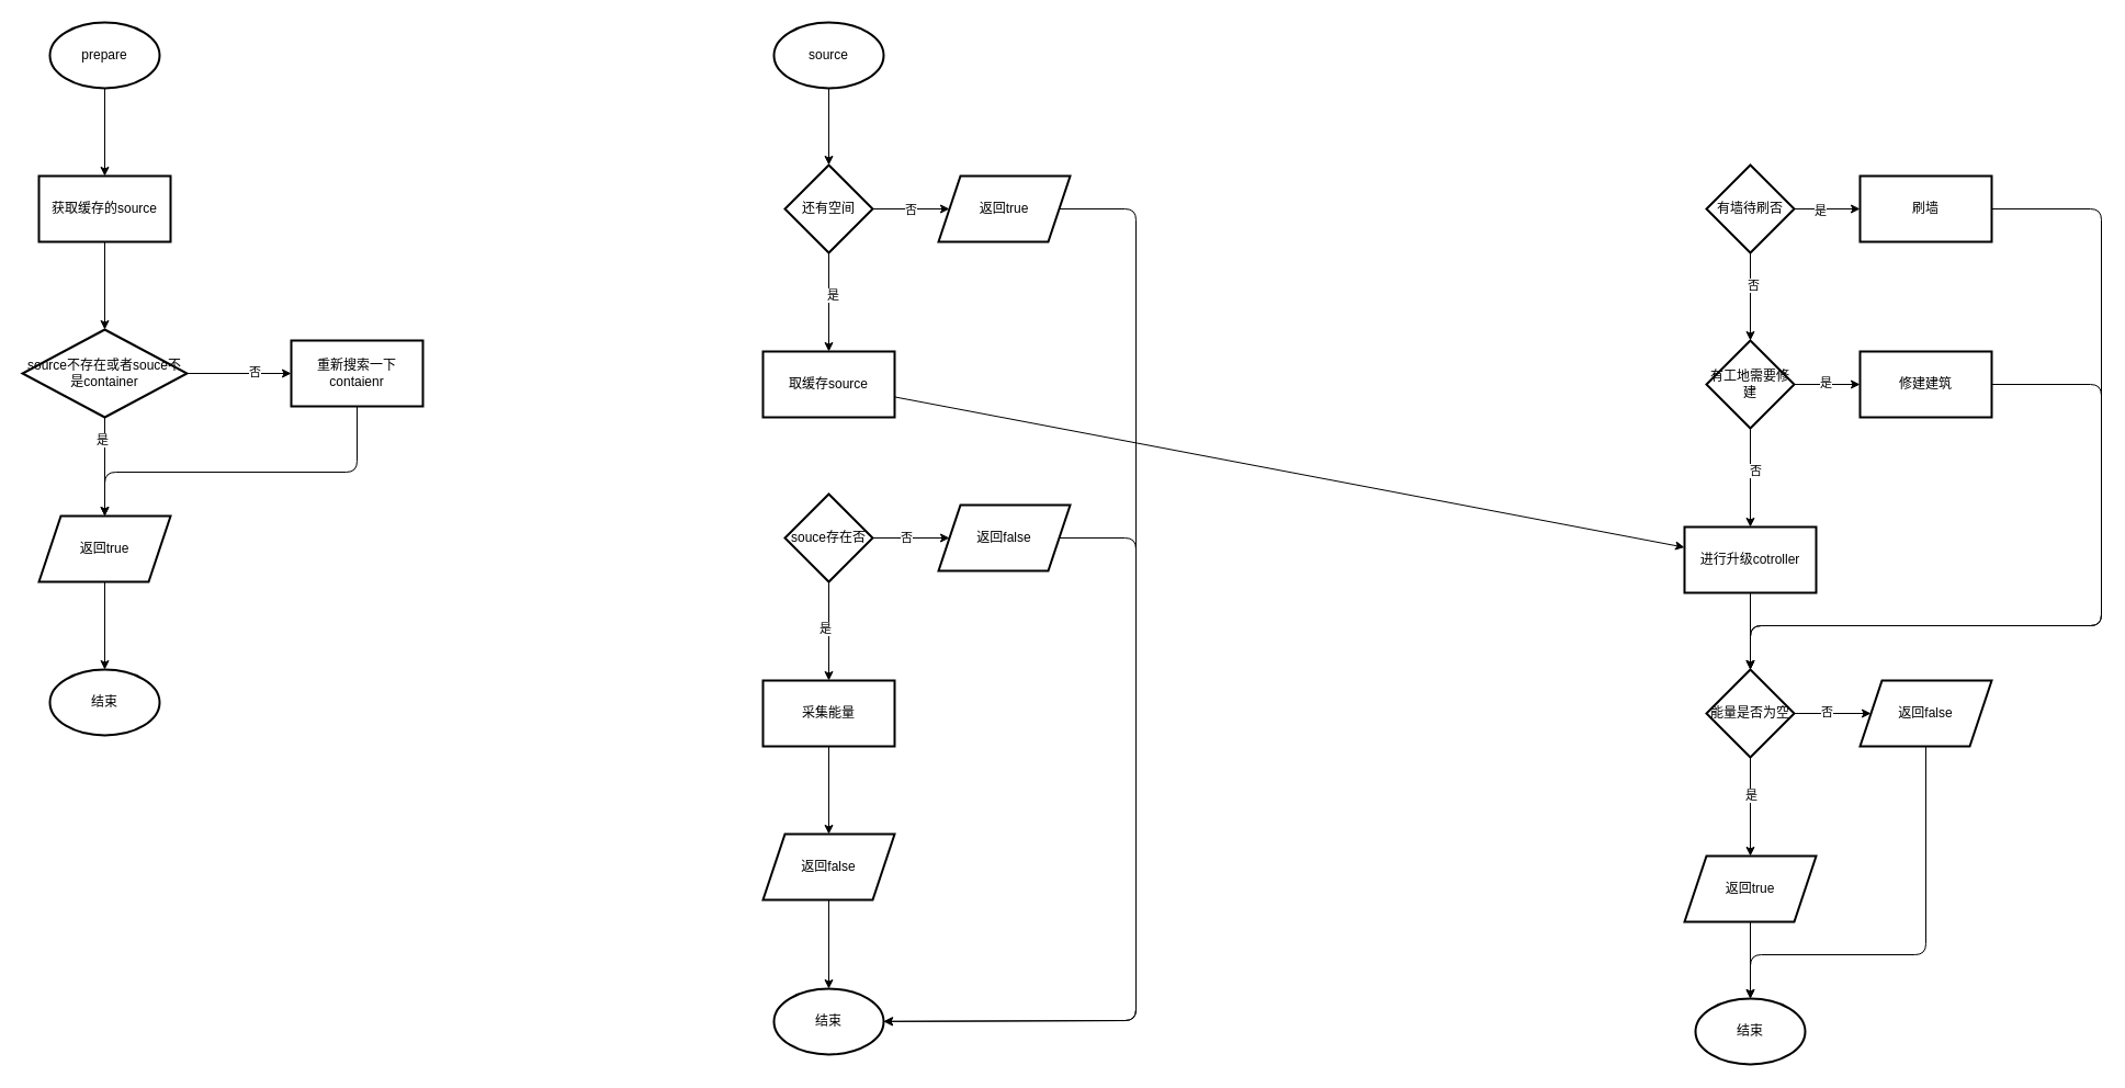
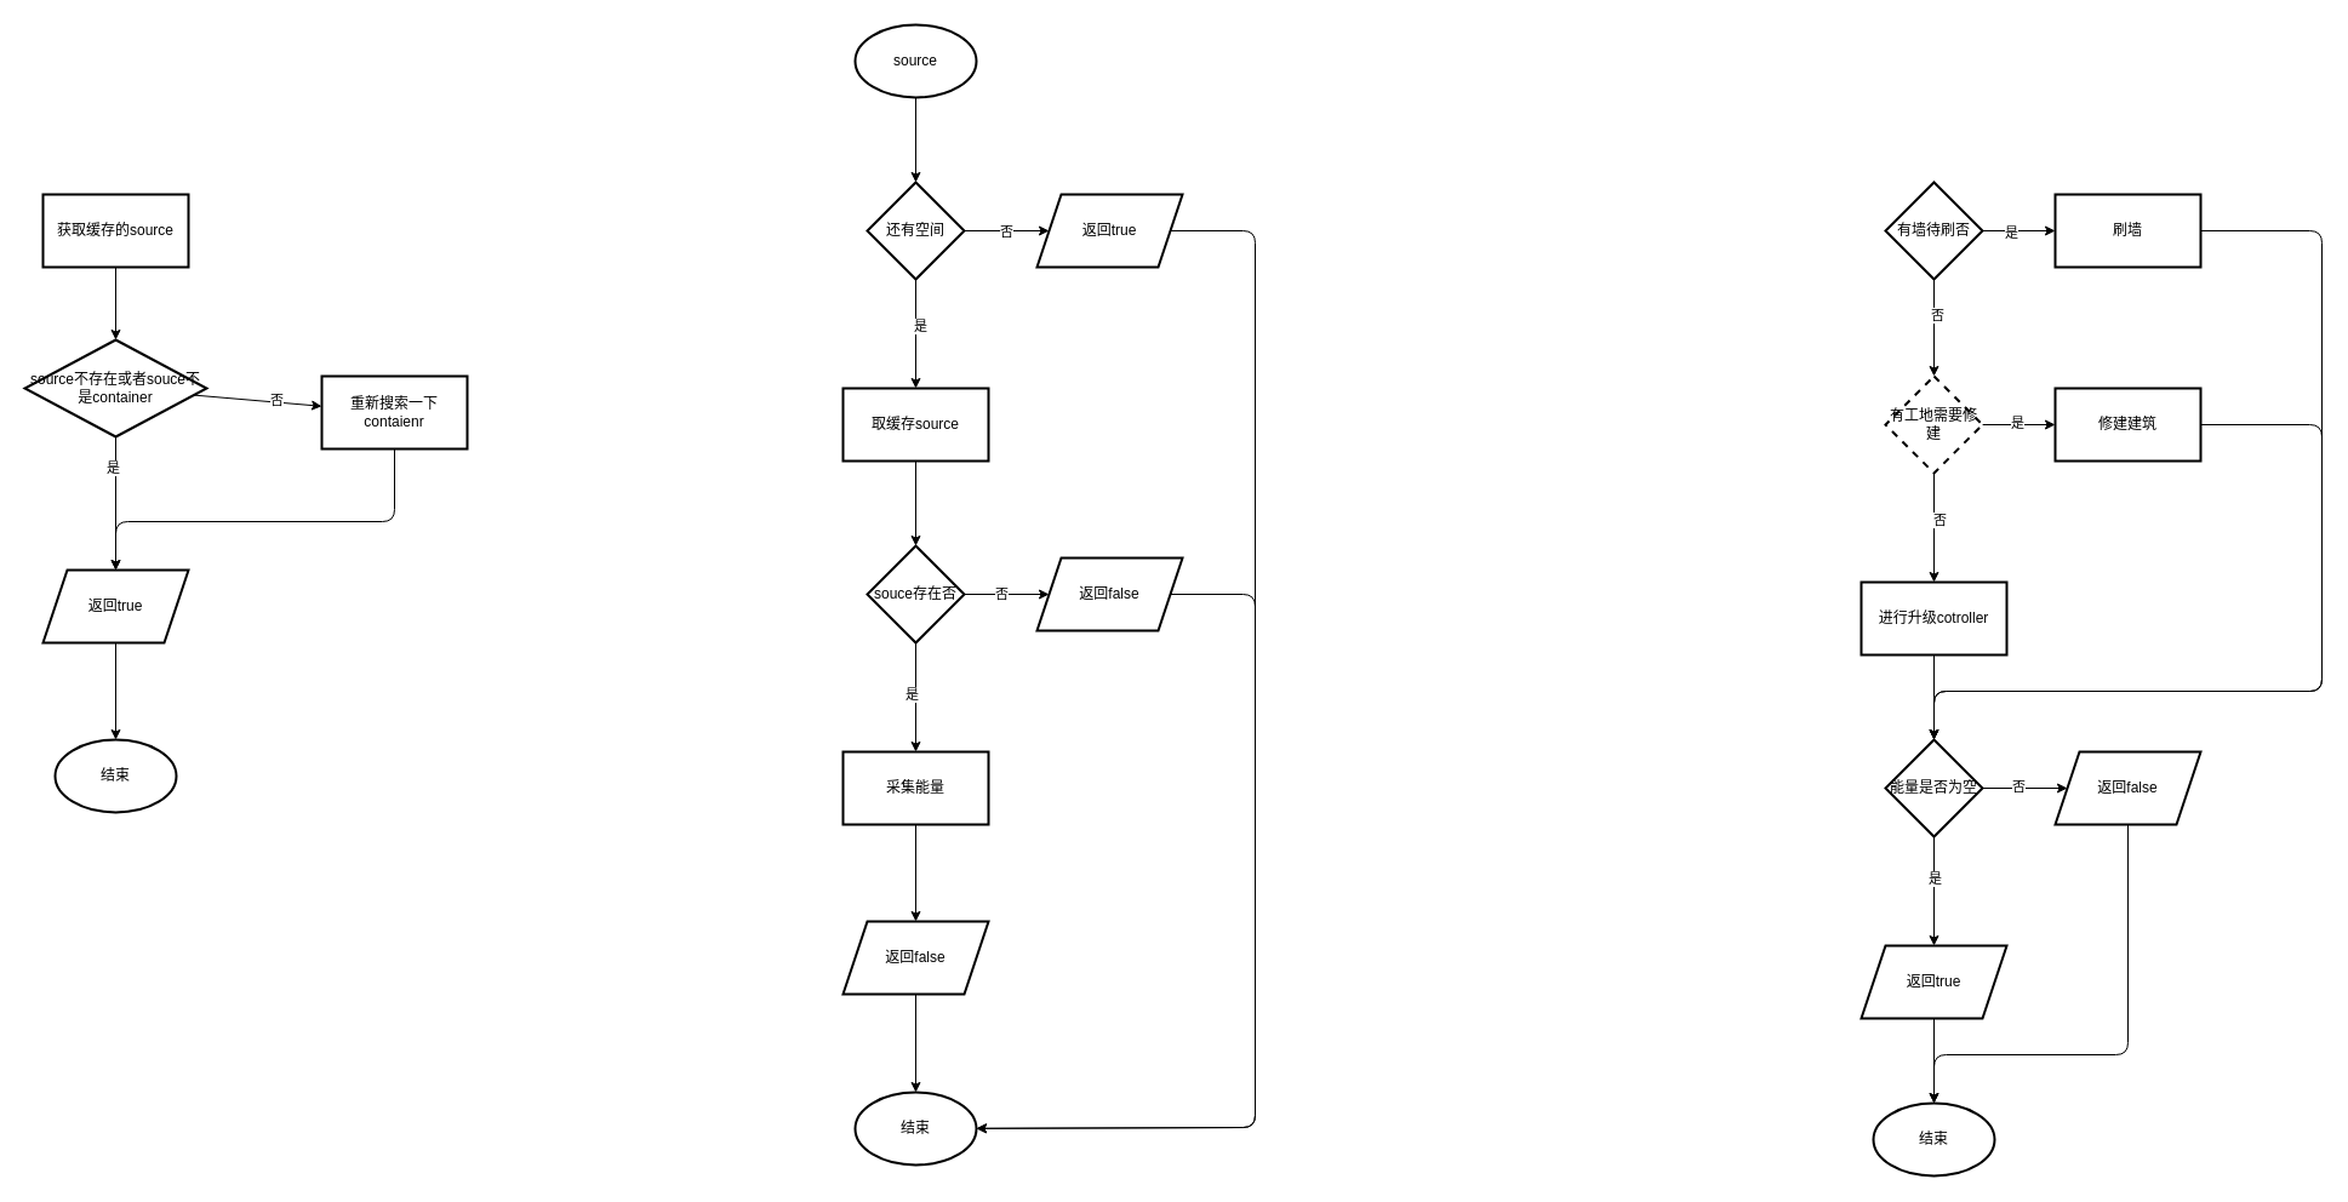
- <mxCell id="3" value="prepare" style="strokeWidth=2;html=1;shape=mxgraph.flowchart.start_1;whiteSpace=wrap;" vertex="1" parent="1"><mxGeometry x="45" y="20" width="100" height="60" as="geometry" /></mxCell>
- <mxCell id="2" value="" style="edgeStyle=none;html=1;" edge="1" parent="1" source="3" target="5"><mxGeometry relative="1" as="geometry" /></mxCell>
- <mxCell id="10" value="source不存在或者souce不是container" style="rhombus;whiteSpace=wrap;html=1;strokeWidth=2;" vertex="1" parent="1"><mxGeometry x="20" y="300" width="150" height="80" as="geometry" /></mxCell>
+ <mxCell id="10" value="source不存在或者souce不是container" style="rhombus;whiteSpace=wrap;html=1;strokeWidth=2;" vertex="1" parent="1"><mxGeometry x="20" y="280" width="150" height="80" as="geometry" /></mxCell>
- <mxCell id="50" value="有工地需要修建" style="rhombus;whiteSpace=wrap;html=1;strokeWidth=2;" vertex="1" parent="1"><mxGeometry x="1555" y="310" width="80" height="80" as="geometry" /></mxCell>
+ <mxCell id="50" value="有工地需要修建" style="rhombus;whiteSpace=wrap;html=1;strokeWidth=2;dashed=1;" vertex="1" parent="1"><mxGeometry x="1555" y="310" width="80" height="80" as="geometry" /></mxCell>
- <mxCell id="25" value="" style="edgeStyle=none;html=1;" edge="1" parent="1" source="26" target="54"><mxGeometry relative="1" as="geometry" /></mxCell>
+ <mxCell id="25" value="" style="edgeStyle=none;html=1;" edge="1" parent="1" source="26" target="31"><mxGeometry relative="1" as="geometry" /></mxCell>
